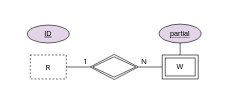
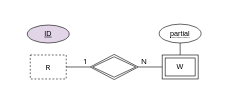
- <mxCell id="13" value="&lt;span style=&quot;border-bottom: 1px dotted&quot;&gt;partial&lt;/span&gt;" style="ellipse;whiteSpace=wrap;html=1;align=center;fillColor=#e1d5e7;" vertex="1" parent="1"><mxGeometry x="265" y="39.5" width="70" height="31.5" as="geometry" /></mxCell>
+ <mxCell id="13" value="&lt;span style=&quot;border-bottom: 1px dotted&quot;&gt;partial&lt;/span&gt;" style="ellipse;whiteSpace=wrap;html=1;align=center;" vertex="1" parent="1"><mxGeometry x="265" y="39.5" width="70" height="31.5" as="geometry" /></mxCell>
